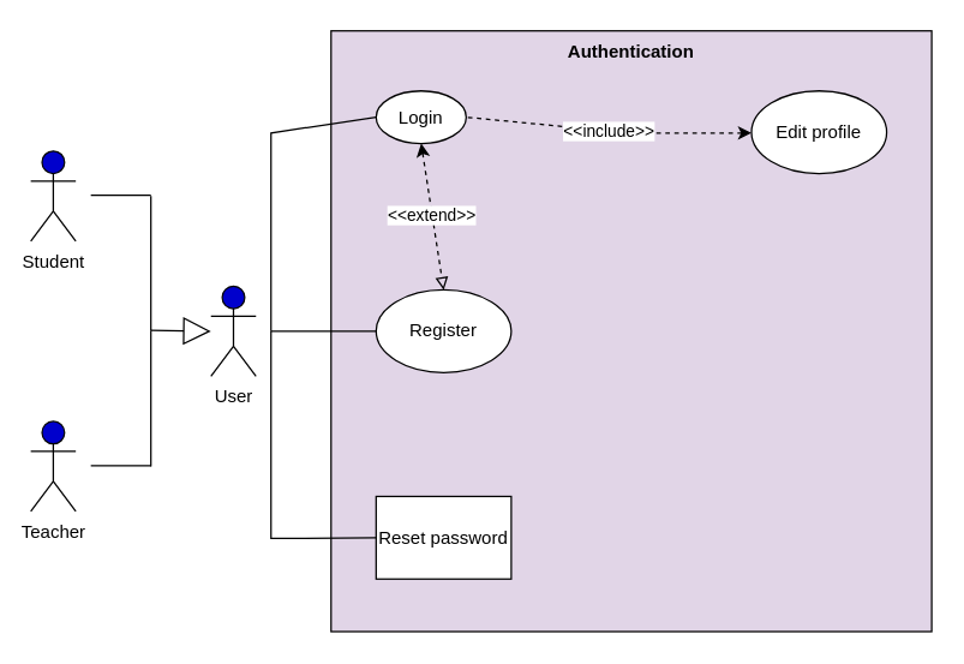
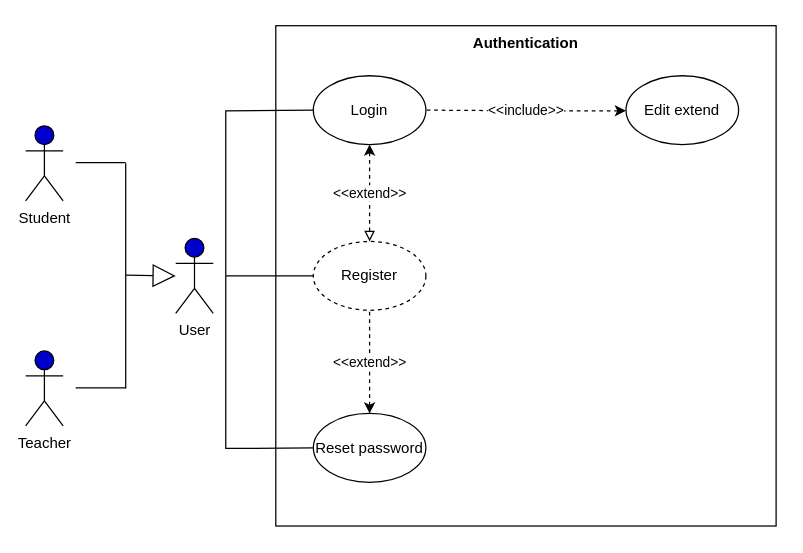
- <mxCell id="11" value="Login" style="ellipse;whiteSpace=wrap;html=1;" parent="1" vertex="1"><mxGeometry x="250" y="60" width="60" height="35" as="geometry" /></mxCell>
+ <mxCell id="11" value="Login" style="ellipse;whiteSpace=wrap;html=1;" parent="1" vertex="1"><mxGeometry x="250" y="60" width="90" height="55" as="geometry" /></mxCell>
- <mxCell id="13" value="Edit profile" style="ellipse;whiteSpace=wrap;html=1;" parent="1" vertex="1"><mxGeometry x="500" y="60" width="90" height="55" as="geometry" /></mxCell>
+ <mxCell id="13" value="Edit extend" style="ellipse;whiteSpace=wrap;html=1;" parent="1" vertex="1"><mxGeometry x="500" y="60" width="90" height="55" as="geometry" /></mxCell>
- <mxCell id="12" value="Register" style="ellipse;whiteSpace=wrap;html=1;" parent="1" vertex="1"><mxGeometry x="250" y="192.5" width="90" height="55" as="geometry" /></mxCell>
+ <mxCell id="12" value="Register" style="ellipse;whiteSpace=wrap;html=1;dashed=1;" parent="1" vertex="1"><mxGeometry x="250" y="192.5" width="90" height="55" as="geometry" /></mxCell>
- <mxCell id="4" value="&lt;b&gt;Authentication&lt;/b&gt;" style="whiteSpace=wrap;html=1;aspect=fixed;verticalAlign=top;fillColor=#e1d5e7;" parent="1" vertex="1"><mxGeometry x="220" y="20" width="400" height="400" as="geometry" /></mxCell>
+ <mxCell id="4" value="&lt;b&gt;Authentication&lt;/b&gt;" style="whiteSpace=wrap;html=1;aspect=fixed;verticalAlign=top;" parent="1" vertex="1"><mxGeometry x="220" y="20" width="400" height="400" as="geometry" /></mxCell>
+ <mxCell id="14" value="&amp;lt;&amp;lt;extend&amp;gt;&amp;gt;" style="edgeStyle=none;rounded=0;orthogonalLoop=1;jettySize=auto;html=1;exitX=0.5;exitY=0;exitDx=0;exitDy=0;entryX=0.5;entryY=1;entryDx=0;entryDy=0;endArrow=none;endFill=0;dashed=1;startArrow=classic;startFill=1;" parent="1" source="15" target="12" edge="1"><mxGeometry relative="1" as="geometry" /></mxCell>
- <mxCell id="15" value="Reset password" style="whiteSpace=wrap;html=1;rounded=0;" parent="1" vertex="1"><mxGeometry x="250" y="330" width="90" height="55" as="geometry" /></mxCell>
+ <mxCell id="15" value="Reset password" style="ellipse;whiteSpace=wrap;html=1;" parent="1" vertex="1"><mxGeometry x="250" y="330" width="90" height="55" as="geometry" /></mxCell>
